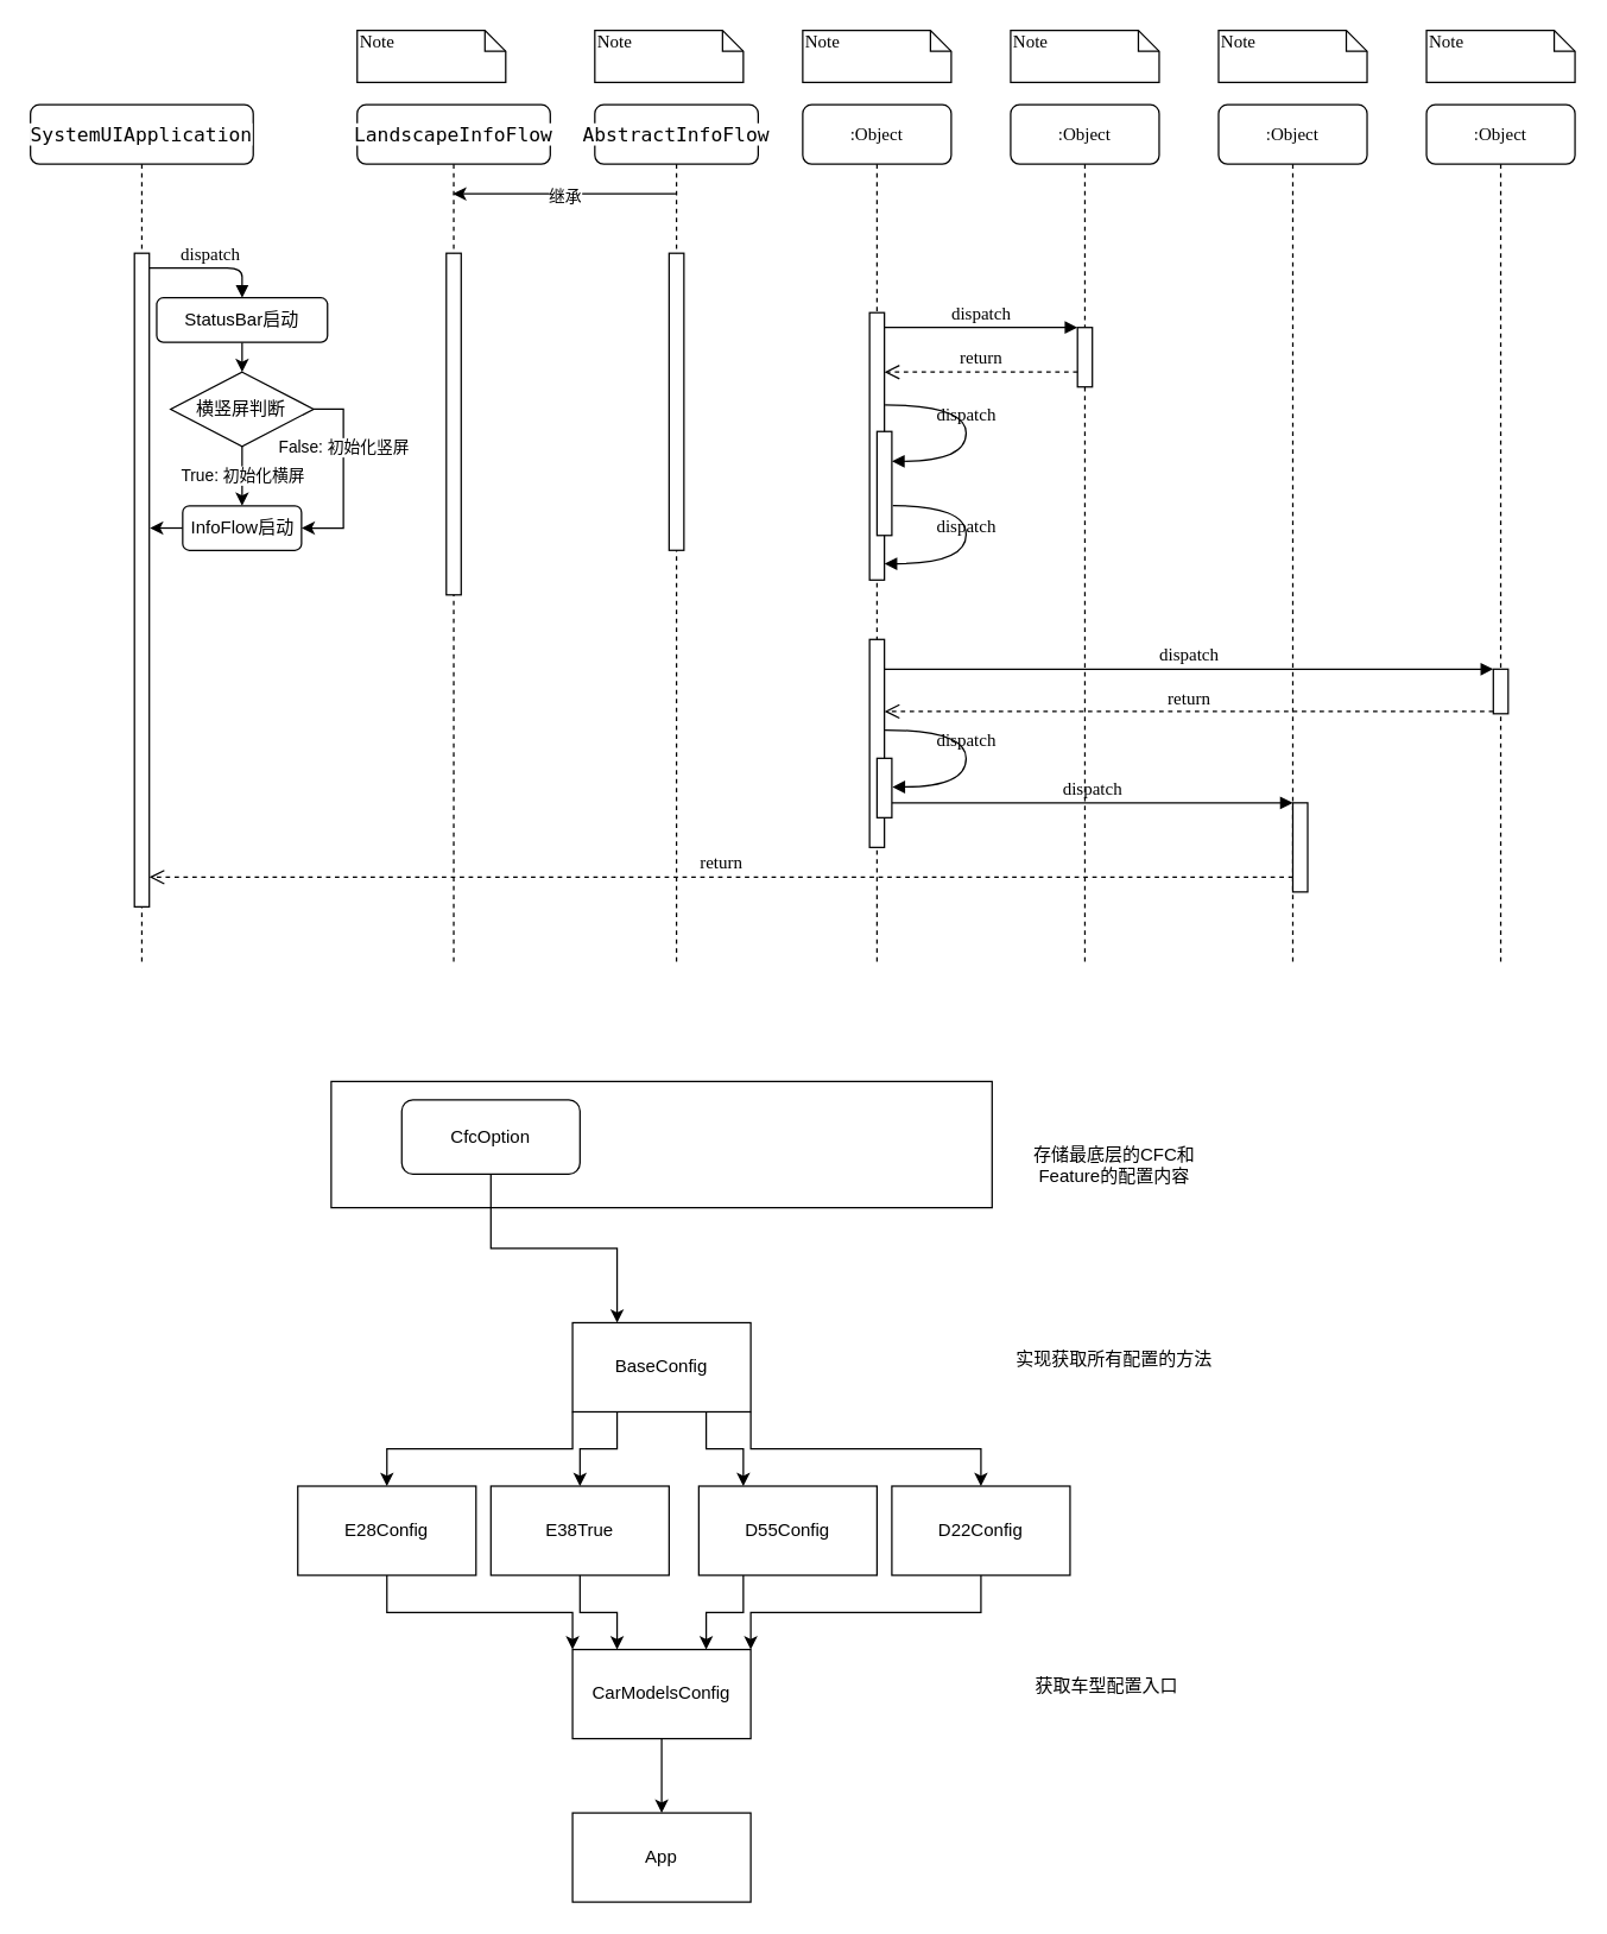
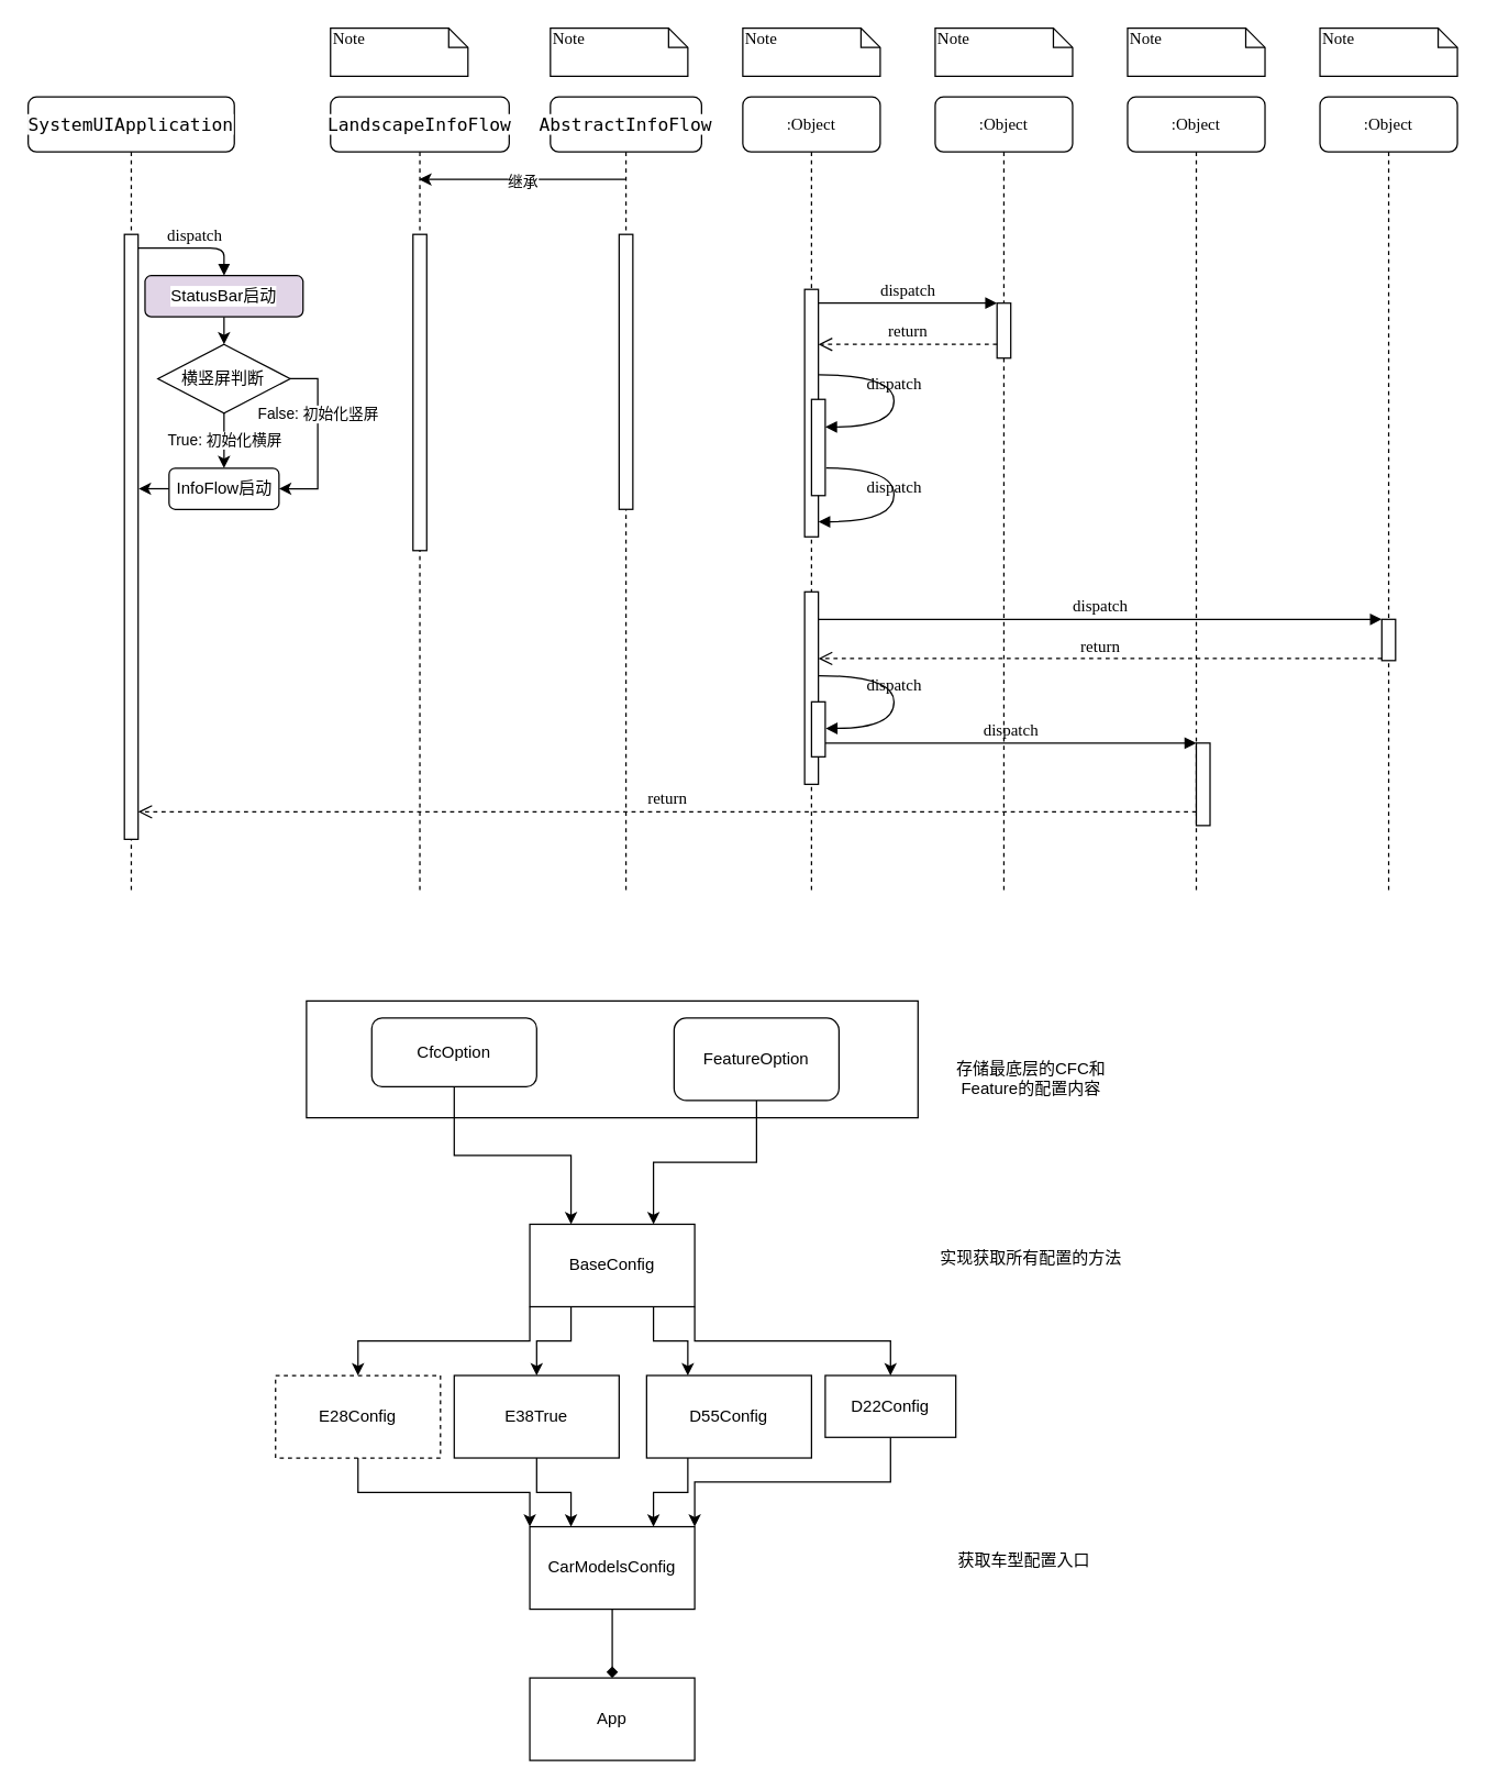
- <mxCell id="17" value="StatusBar启动" style="rounded=1;whiteSpace=wrap;html=1;labelBackgroundColor=#FFFFFF;fontColor=#000000;" parent="10" vertex="1"><mxGeometry x="85" y="130" width="115" height="30" as="geometry" /></mxCell>
+ <mxCell id="17" value="StatusBar启动" style="rounded=1;whiteSpace=wrap;html=1;labelBackgroundColor=#FFFFFF;fontColor=#000000;fillColor=#e1d5e7;" parent="10" vertex="1"><mxGeometry x="85" y="130" width="115" height="30" as="geometry" /></mxCell>
+ <mxCell id="49" value="FeatureOption" style="rounded=1;whiteSpace=wrap;html=1;" vertex="1" parent="1"><mxGeometry x="490" y="740" width="120" height="60" as="geometry" /></mxCell>
+ <mxCell id="48" style="edgeStyle=orthogonalEdgeStyle;rounded=0;orthogonalLoop=1;jettySize=auto;html=1;entryX=0.75;entryY=0;entryDx=0;entryDy=0;" edge="1" parent="1" source="49" target="54"><mxGeometry relative="1" as="geometry" /></mxCell>
- <mxCell id="58" value="E28Config" style="rounded=0;whiteSpace=wrap;html=1;" vertex="1" parent="1"><mxGeometry x="200" y="1000" width="120" height="60" as="geometry" /></mxCell>
+ <mxCell id="58" value="E28Config" style="rounded=0;whiteSpace=wrap;html=1;dashed=1;" vertex="1" parent="1"><mxGeometry x="200" y="1000" width="120" height="60" as="geometry" /></mxCell>
- <mxCell id="64" value="D22Config" style="rounded=0;whiteSpace=wrap;html=1;" vertex="1" parent="1"><mxGeometry x="600" y="1000" width="120" height="60" as="geometry" /></mxCell>
+ <mxCell id="64" value="D22Config" style="rounded=0;whiteSpace=wrap;html=1;" vertex="1" parent="1"><mxGeometry x="600" y="1000" width="95" height="45" as="geometry" /></mxCell>
- <mxCell id="65" style="edgeStyle=orthogonalEdgeStyle;rounded=0;orthogonalLoop=1;jettySize=auto;html=1;exitX=0.5;exitY=1;exitDx=0;exitDy=0;entryX=0.5;entryY=0;entryDx=0;entryDy=0;" edge="1" parent="1" source="66" target="68"><mxGeometry relative="1" as="geometry" /></mxCell>
+ <mxCell id="65" style="edgeStyle=orthogonalEdgeStyle;rounded=0;orthogonalLoop=1;jettySize=auto;html=1;exitX=0.5;exitY=1;exitDx=0;exitDy=0;entryX=0.5;entryY=0;entryDx=0;entryDy=0;endArrow=diamond;" edge="1" parent="1" source="66" target="68"><mxGeometry relative="1" as="geometry" /></mxCell>
